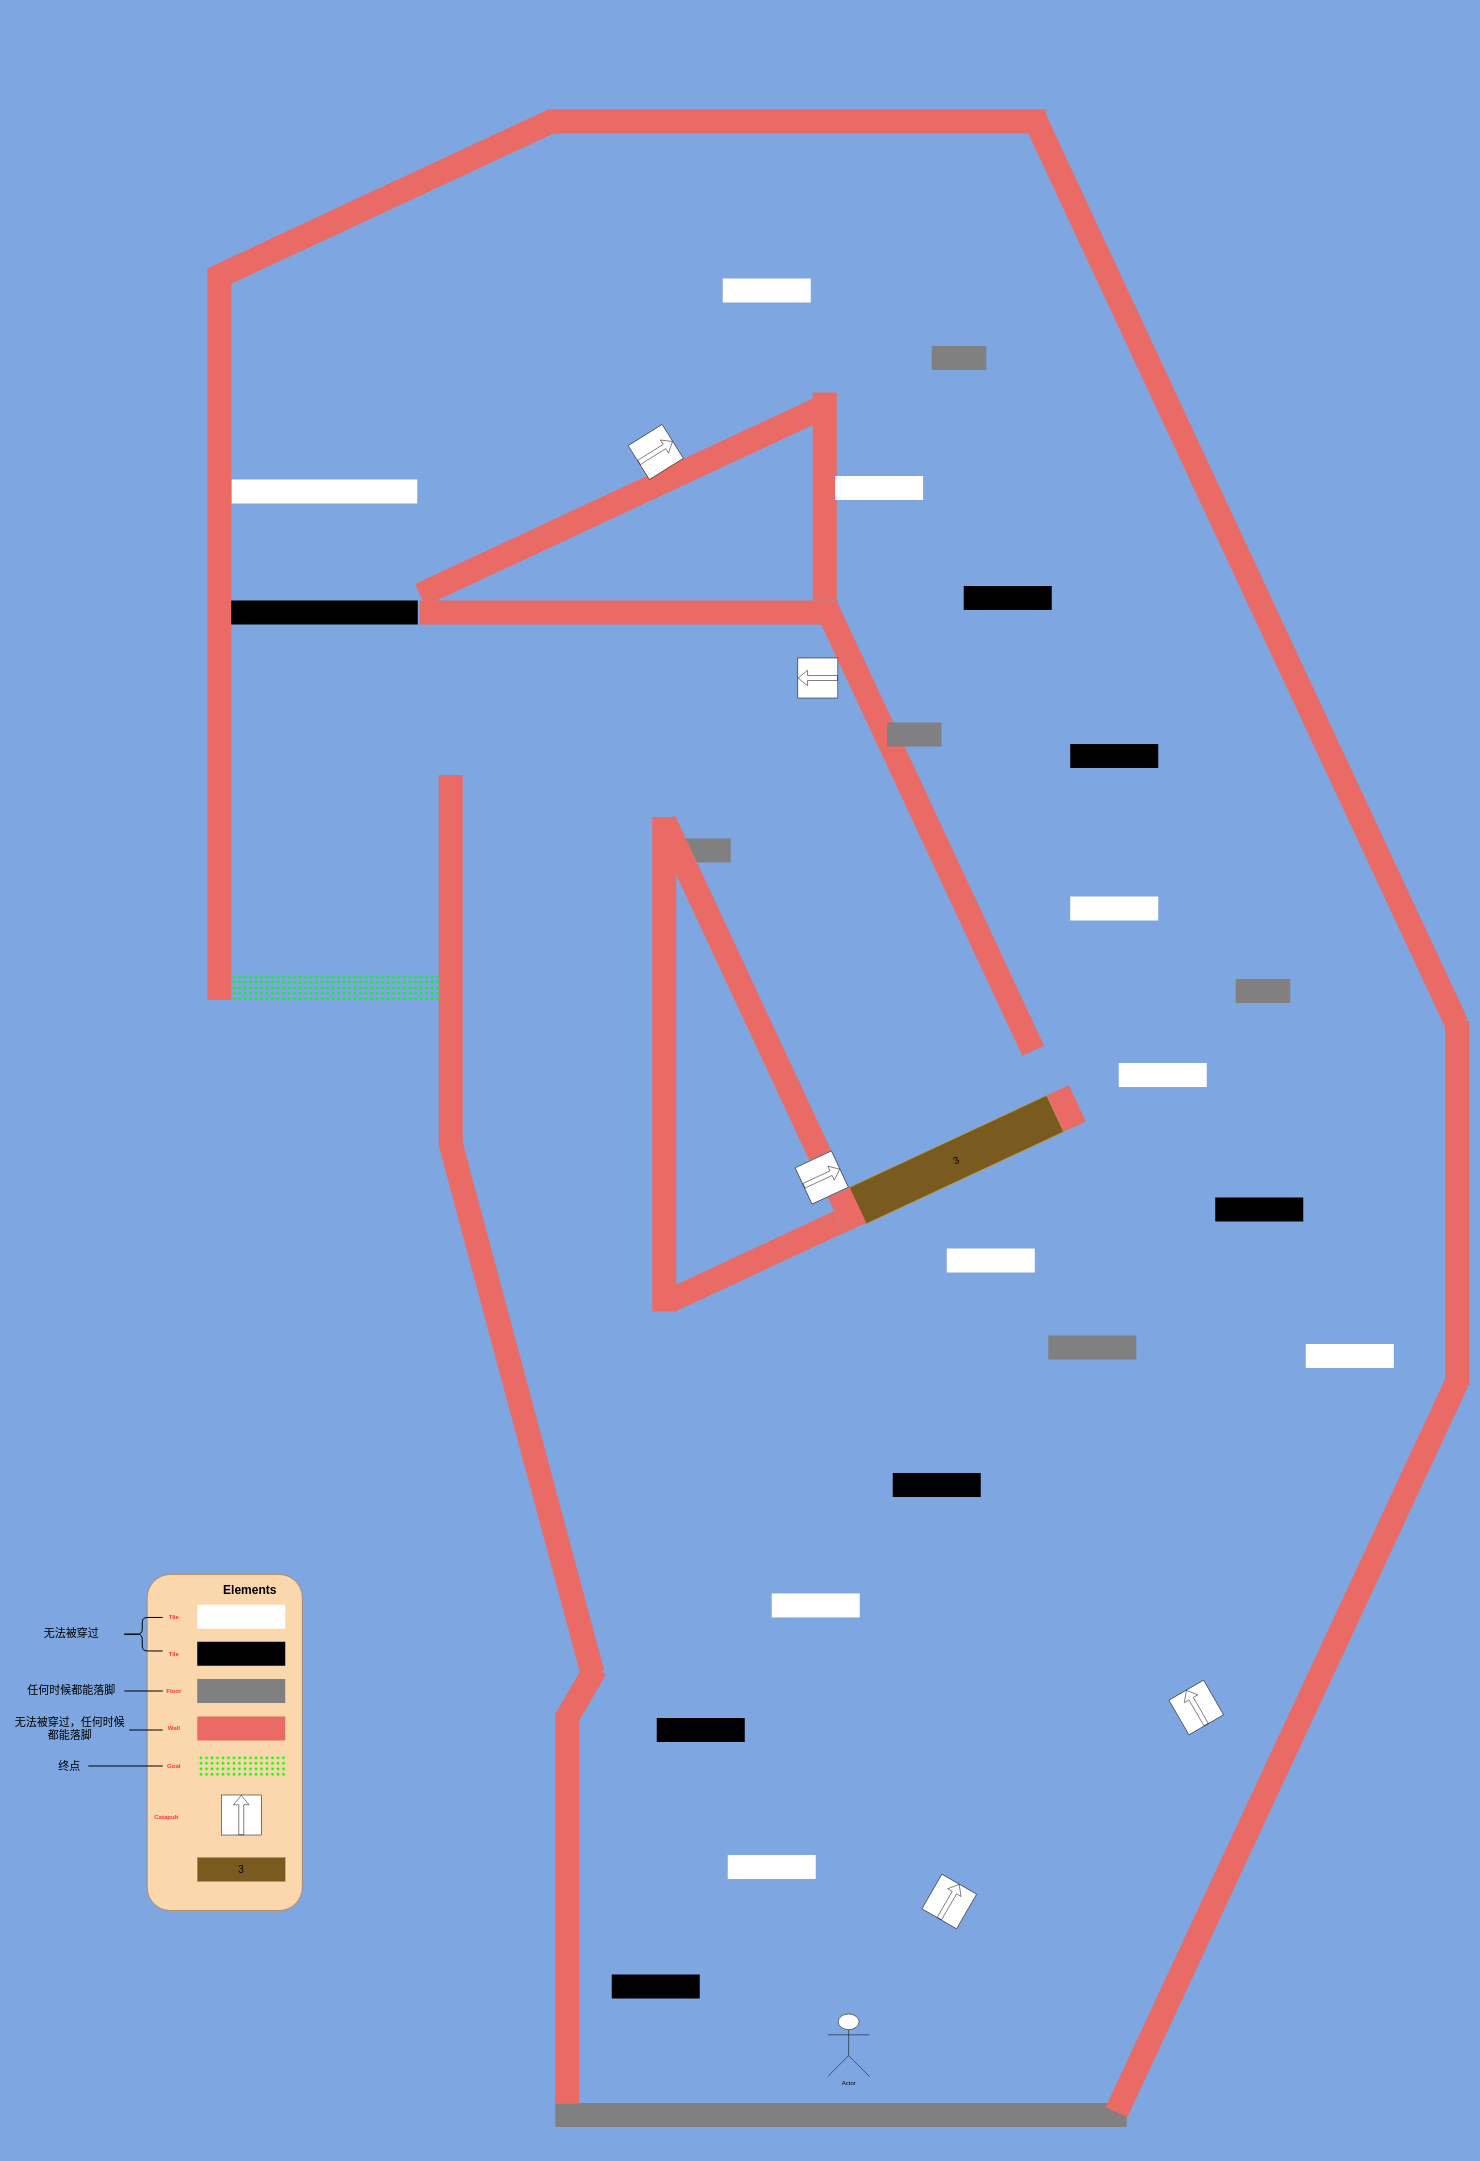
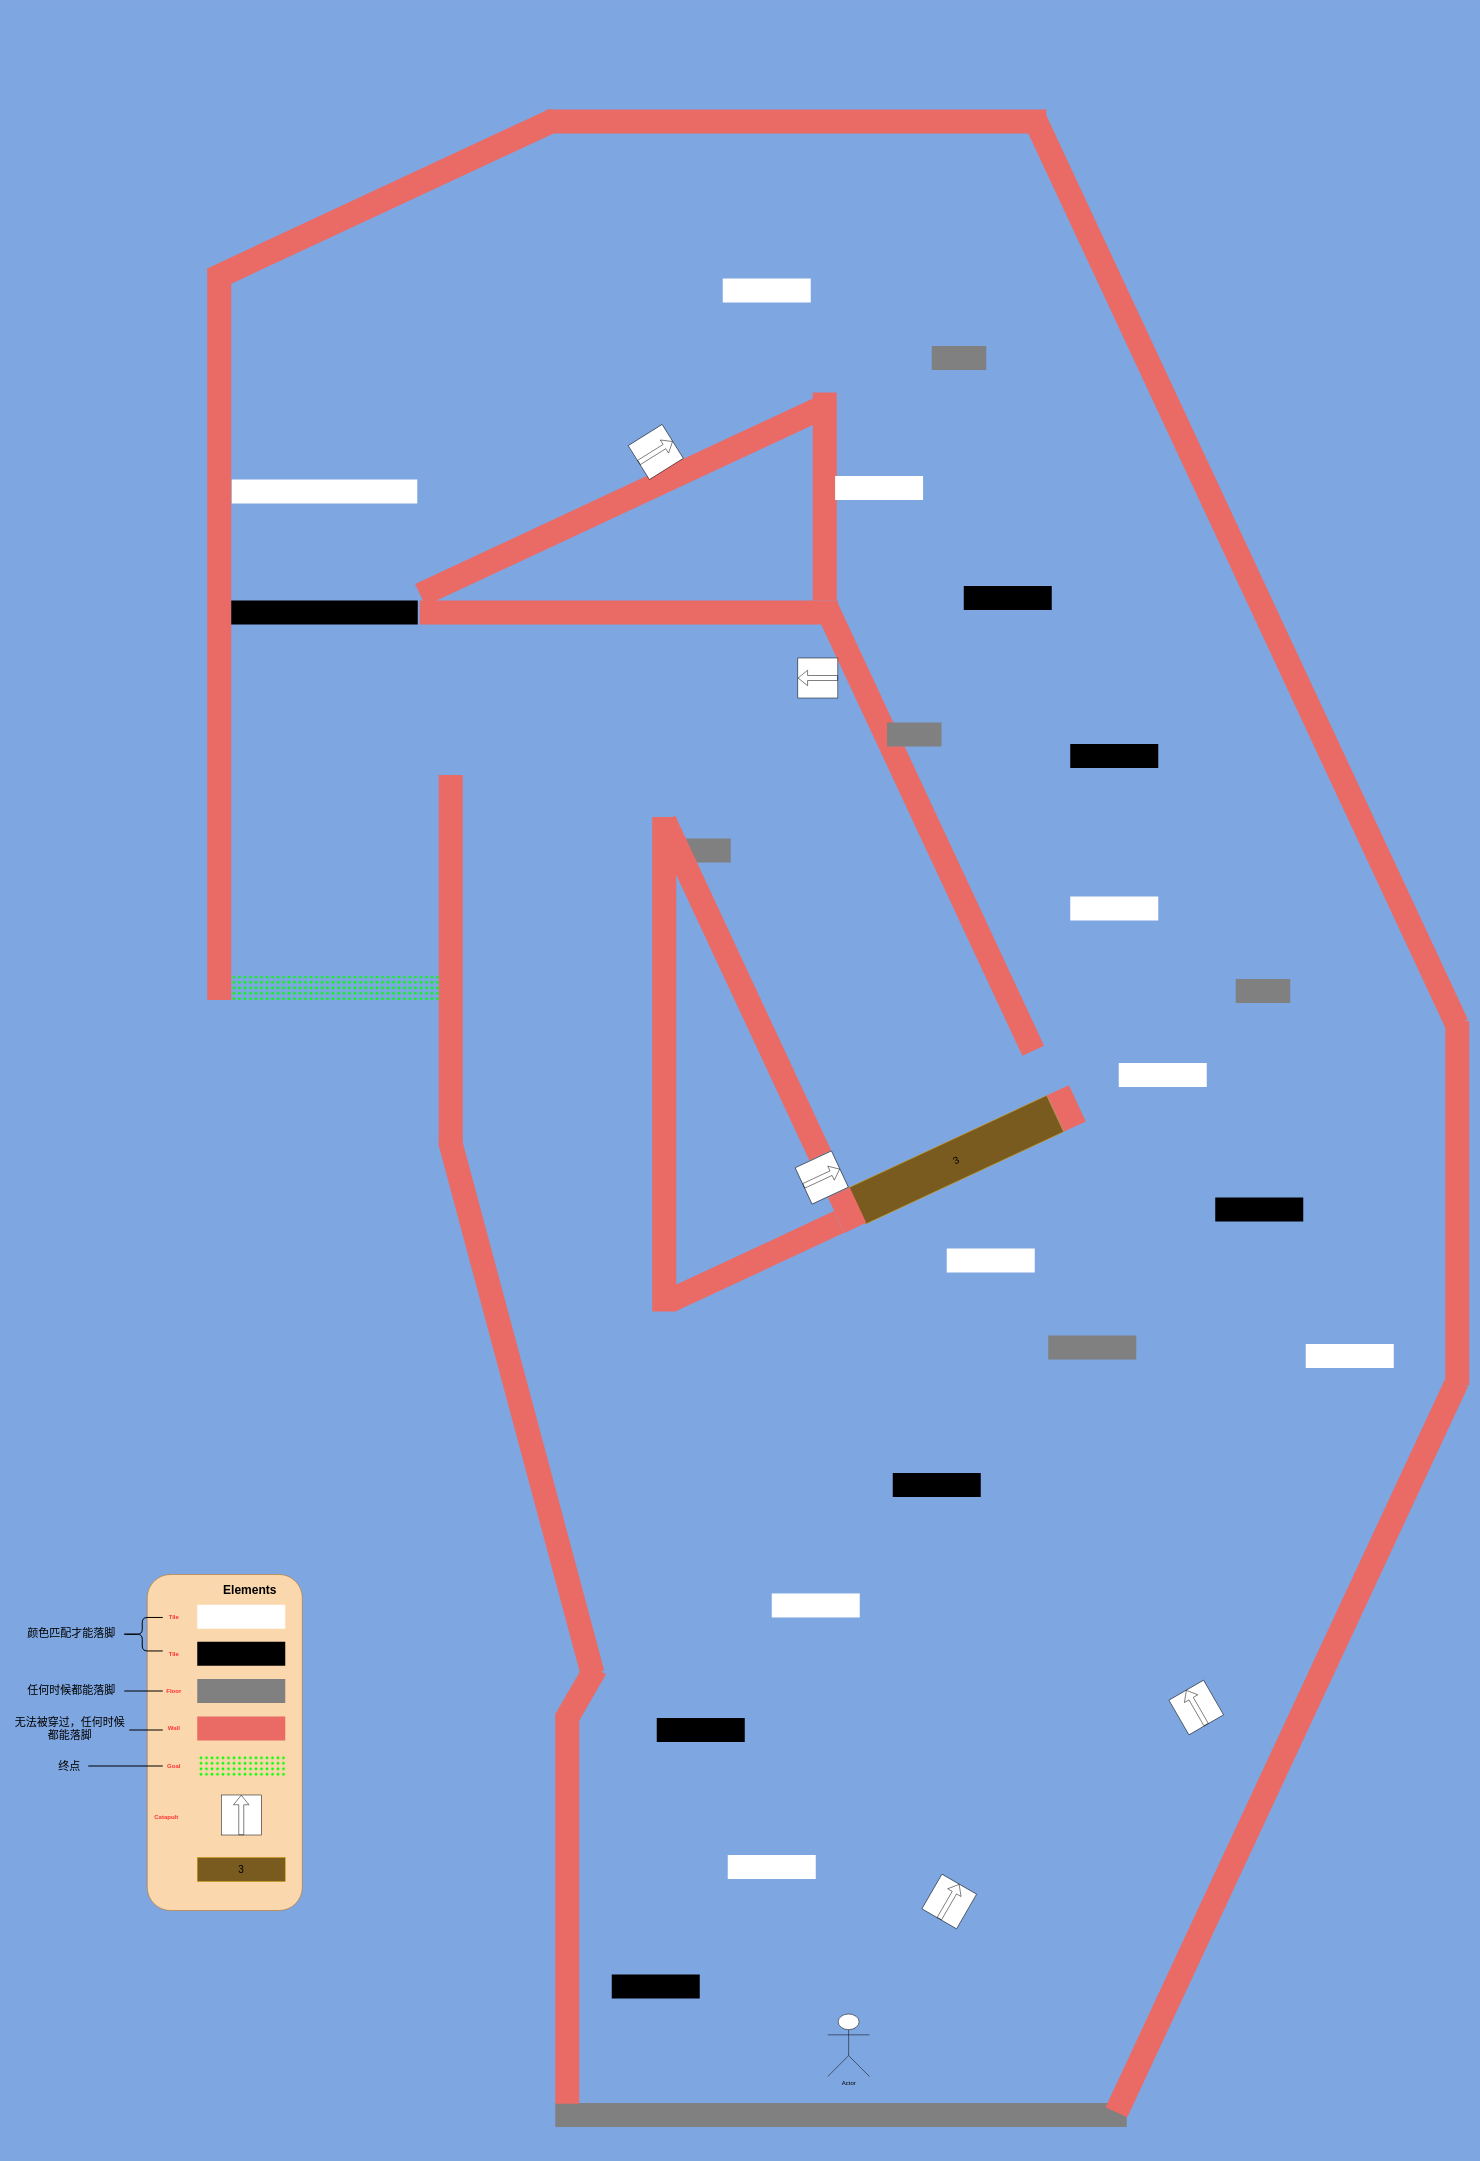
- <mxCell id="14" value="无法被穿过" style="text;html=1;strokeColor=none;fillColor=none;align=center;verticalAlign=middle;whiteSpace=wrap;rounded=0;fontSize=22;" vertex="1" parent="1"><mxGeometry x="23" y="3252.42" width="239" height="30" as="geometry" /></mxCell>
+ <mxCell id="14" value="颜色匹配才能落脚" style="text;html=1;strokeColor=none;fillColor=none;align=center;verticalAlign=middle;whiteSpace=wrap;rounded=0;fontSize=22;" vertex="1" parent="1"><mxGeometry x="23" y="3252.42" width="239" height="30" as="geometry" /></mxCell>
